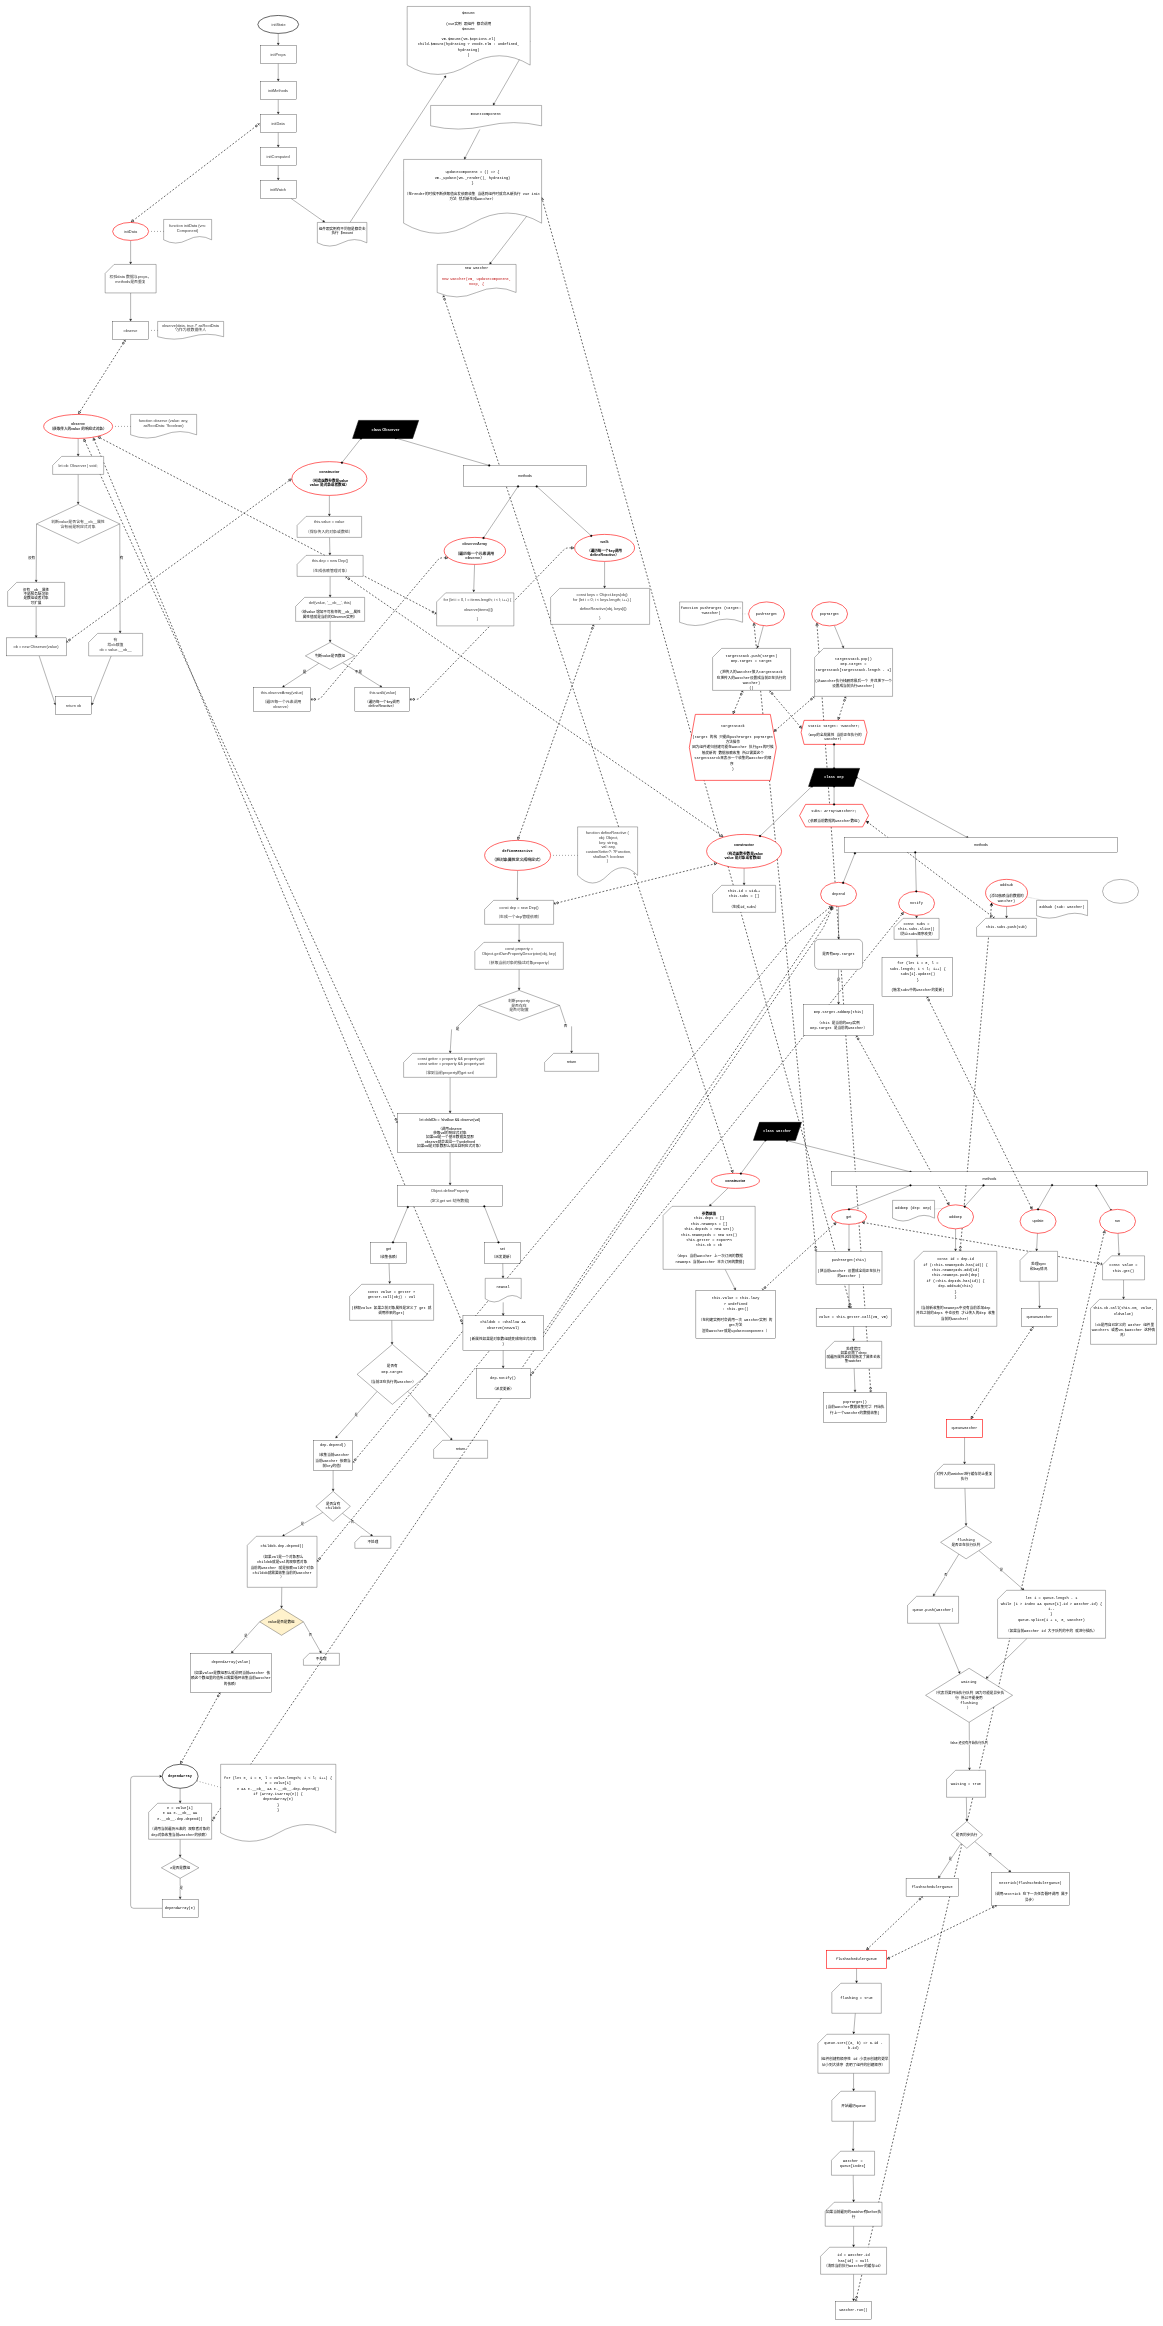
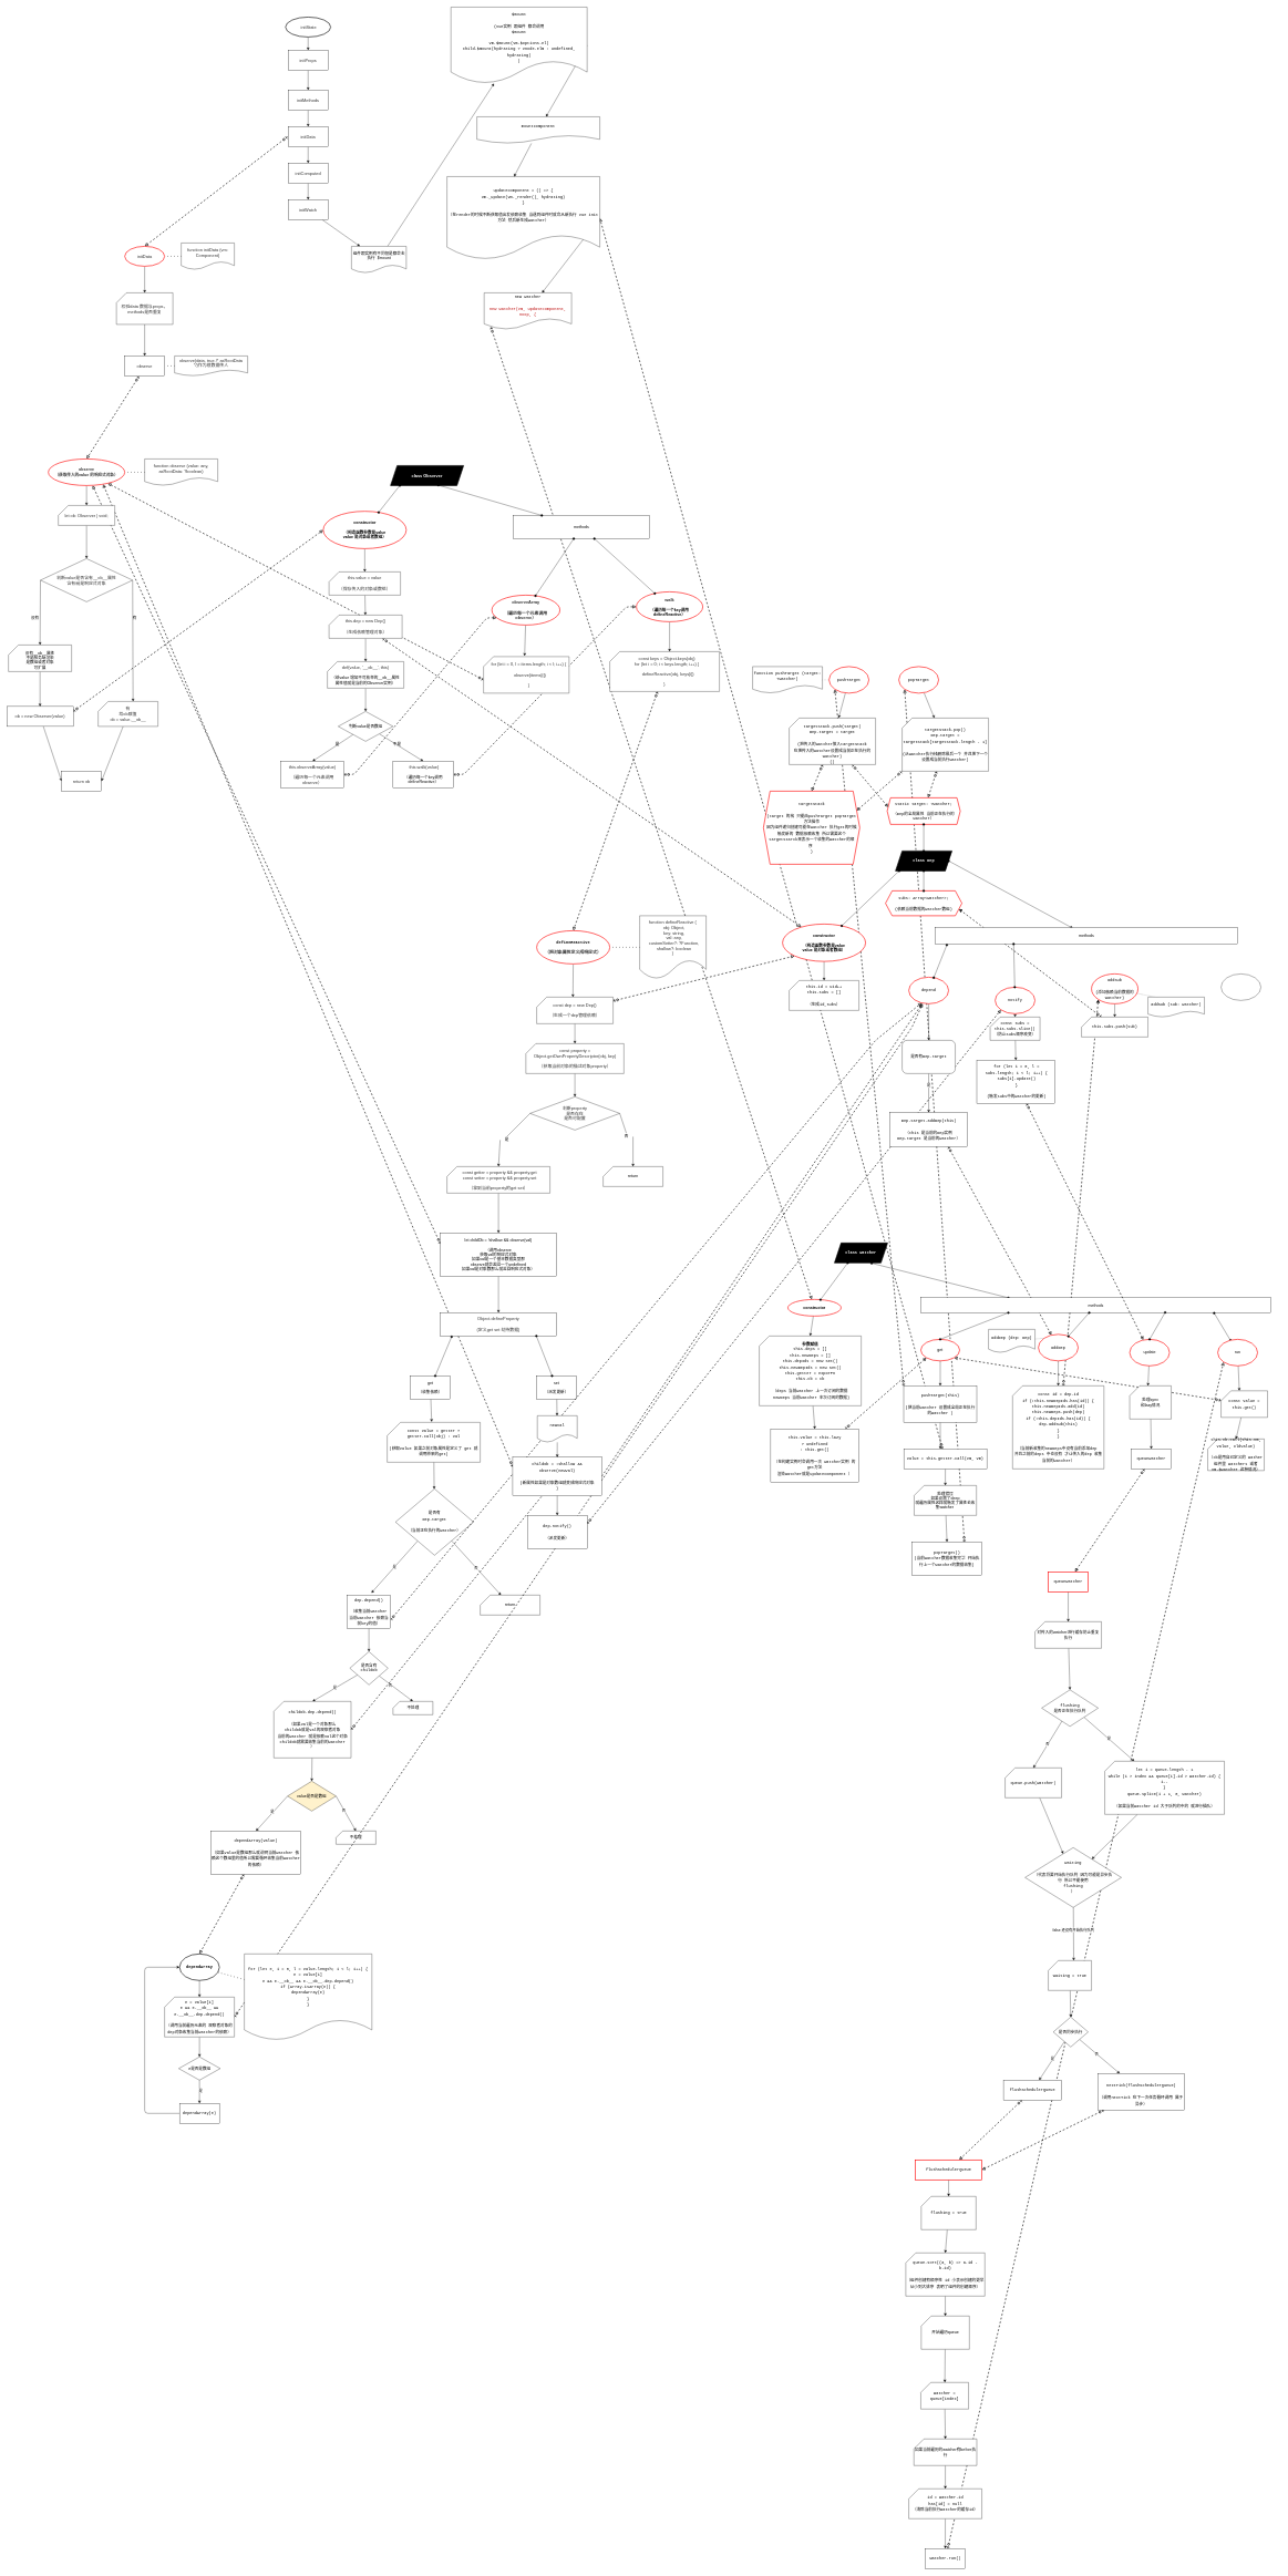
- <mxCell id="186" value="get" style="ellipse;whiteSpace=wrap;html=1;shadow=0;glass=0;labelBackgroundColor=none;strokeWidth=2;strokeColor=#FF0000;" parent="1" vertex="1"><mxGeometry x="2771.25" y="4030" width="117" height="50" as="geometry" /></mxCell>
+ <mxCell id="186" value="get" style="ellipse;whiteSpace=wrap;html=1;shadow=0;glass=0;labelBackgroundColor=none;strokeWidth=2;strokeColor=#FF0000;" parent="1" vertex="1"><mxGeometry x="2771.25" y="4030" width="117" height="65" as="geometry" /></mxCell>
- <mxCell id="179" value="&lt;b&gt;参数赋值&lt;br&gt;&lt;/b&gt;&lt;div style=&quot;font-family: &amp;#34;menlo&amp;#34; , &amp;#34;monaco&amp;#34; , &amp;#34;courier new&amp;#34; , monospace ; line-height: 18px&quot;&gt;&lt;div&gt;   this.deps = []&lt;/div&gt;&lt;div&gt;    this.newDeps = []&lt;/div&gt;&lt;div&gt;    this.depIds = new Set()&lt;/div&gt;&lt;div&gt;    this.newDepIds = new Set()&lt;/div&gt;&lt;div&gt;&lt;div style=&quot;font-family: &amp;#34;menlo&amp;#34; , &amp;#34;monaco&amp;#34; , &amp;#34;courier new&amp;#34; , monospace ; line-height: 18px&quot;&gt;this.getter = expOrFn&lt;/div&gt;&lt;/div&gt;&lt;div style=&quot;font-family: &amp;#34;menlo&amp;#34; , &amp;#34;monaco&amp;#34; , &amp;#34;courier new&amp;#34; , monospace ; line-height: 18px&quot;&gt;&lt;div style=&quot;line-height: 18px&quot;&gt;this.cb = cb&lt;/div&gt;&lt;/div&gt;&lt;div&gt;&lt;br&gt;&lt;/div&gt;&lt;div&gt;（deps 当前watcher 上一次订阅的数据&lt;/div&gt;&lt;div&gt;&amp;nbsp;newDeps 当前watcher 本次订阅的数据)&lt;/div&gt;&lt;/div&gt;" style="shape=card;whiteSpace=wrap;html=1;shadow=0;glass=0;labelBackgroundColor=none;strokeWidth=1;" parent="1" vertex="1"><mxGeometry x="2210" y="4020" width="306.88" height="210" as="geometry" /></mxCell>
+ <mxCell id="179" value="&lt;b&gt;参数赋值&lt;br&gt;&lt;/b&gt;&lt;div style=&quot;font-family: &amp;#34;menlo&amp;#34; , &amp;#34;monaco&amp;#34; , &amp;#34;courier new&amp;#34; , monospace ; line-height: 18px&quot;&gt;&lt;div&gt;   this.deps = []&lt;/div&gt;&lt;div&gt;    this.newDeps = []&lt;/div&gt;&lt;div&gt;    this.depIds = new Set()&lt;/div&gt;&lt;div&gt;    this.newDepIds = new Set()&lt;/div&gt;&lt;div&gt;&lt;div style=&quot;font-family: &amp;#34;menlo&amp;#34; , &amp;#34;monaco&amp;#34; , &amp;#34;courier new&amp;#34; , monospace ; line-height: 18px&quot;&gt;this.getter = expOrFn&lt;/div&gt;&lt;/div&gt;&lt;div style=&quot;font-family: &amp;#34;menlo&amp;#34; , &amp;#34;monaco&amp;#34; , &amp;#34;courier new&amp;#34; , monospace ; line-height: 18px&quot;&gt;&lt;div style=&quot;line-height: 18px&quot;&gt;this.cb = cb&lt;/div&gt;&lt;/div&gt;&lt;div&gt;&lt;br&gt;&lt;/div&gt;&lt;div&gt;（deps 当前watcher 上一次订阅的数据&lt;/div&gt;&lt;div&gt;&amp;nbsp;newDeps 当前watcher 本次订阅的数据)&lt;/div&gt;&lt;/div&gt;" style="shape=card;whiteSpace=wrap;html=1;shadow=0;glass=0;labelBackgroundColor=none;strokeWidth=1;" parent="1" vertex="1"><mxGeometry x="2285" y="4020" width="306.88" height="210" as="geometry" /></mxCell>
- <mxCell id="290" value="&lt;div style=&quot;font-family: &amp;#34;menlo&amp;#34; , &amp;#34;monaco&amp;#34; , &amp;#34;courier new&amp;#34; , monospace ; line-height: 18px&quot;&gt;this.cb.call(this.vm, value, oldValue)&lt;/div&gt;&lt;div style=&quot;font-family: &amp;#34;menlo&amp;#34; , &amp;#34;monaco&amp;#34; , &amp;#34;courier new&amp;#34; , monospace ; line-height: 18px&quot;&gt;&lt;br&gt;&lt;/div&gt;&lt;div style=&quot;font-family: &amp;#34;menlo&amp;#34; , &amp;#34;monaco&amp;#34; , &amp;#34;courier new&amp;#34; , monospace ; line-height: 18px&quot;&gt;（cb是用自己定义的 wather 组件里 watchers 或者vm.$watcher 这种情况）&lt;/div&gt;" style="shape=card;whiteSpace=wrap;html=1;strokeColor=#000000;strokeWidth=1;" parent="1" vertex="1"><mxGeometry x="3635" y="4330" width="220" height="150" as="geometry" /></mxCell>
+ <mxCell id="290" value="&lt;div style=&quot;font-family: &amp;#34;menlo&amp;#34; , &amp;#34;monaco&amp;#34; , &amp;#34;courier new&amp;#34; , monospace ; line-height: 18px&quot;&gt;this.cb.call(this.vm, value, oldValue)&lt;/div&gt;&lt;div style=&quot;font-family: &amp;#34;menlo&amp;#34; , &amp;#34;monaco&amp;#34; , &amp;#34;courier new&amp;#34; , monospace ; line-height: 18px&quot;&gt;&lt;br&gt;&lt;/div&gt;&lt;div style=&quot;font-family: &amp;#34;menlo&amp;#34; , &amp;#34;monaco&amp;#34; , &amp;#34;courier new&amp;#34; , monospace ; line-height: 18px&quot;&gt;（cb是用自己定义的 wather 组件里 watchers 或者vm.$watcher 这种情况）&lt;/div&gt;" style="shape=card;whiteSpace=wrap;html=1;strokeColor=#000000;strokeWidth=1;" parent="1" vertex="1"><mxGeometry x="3635" y="4330" width="170" height="95" as="geometry" /></mxCell>
